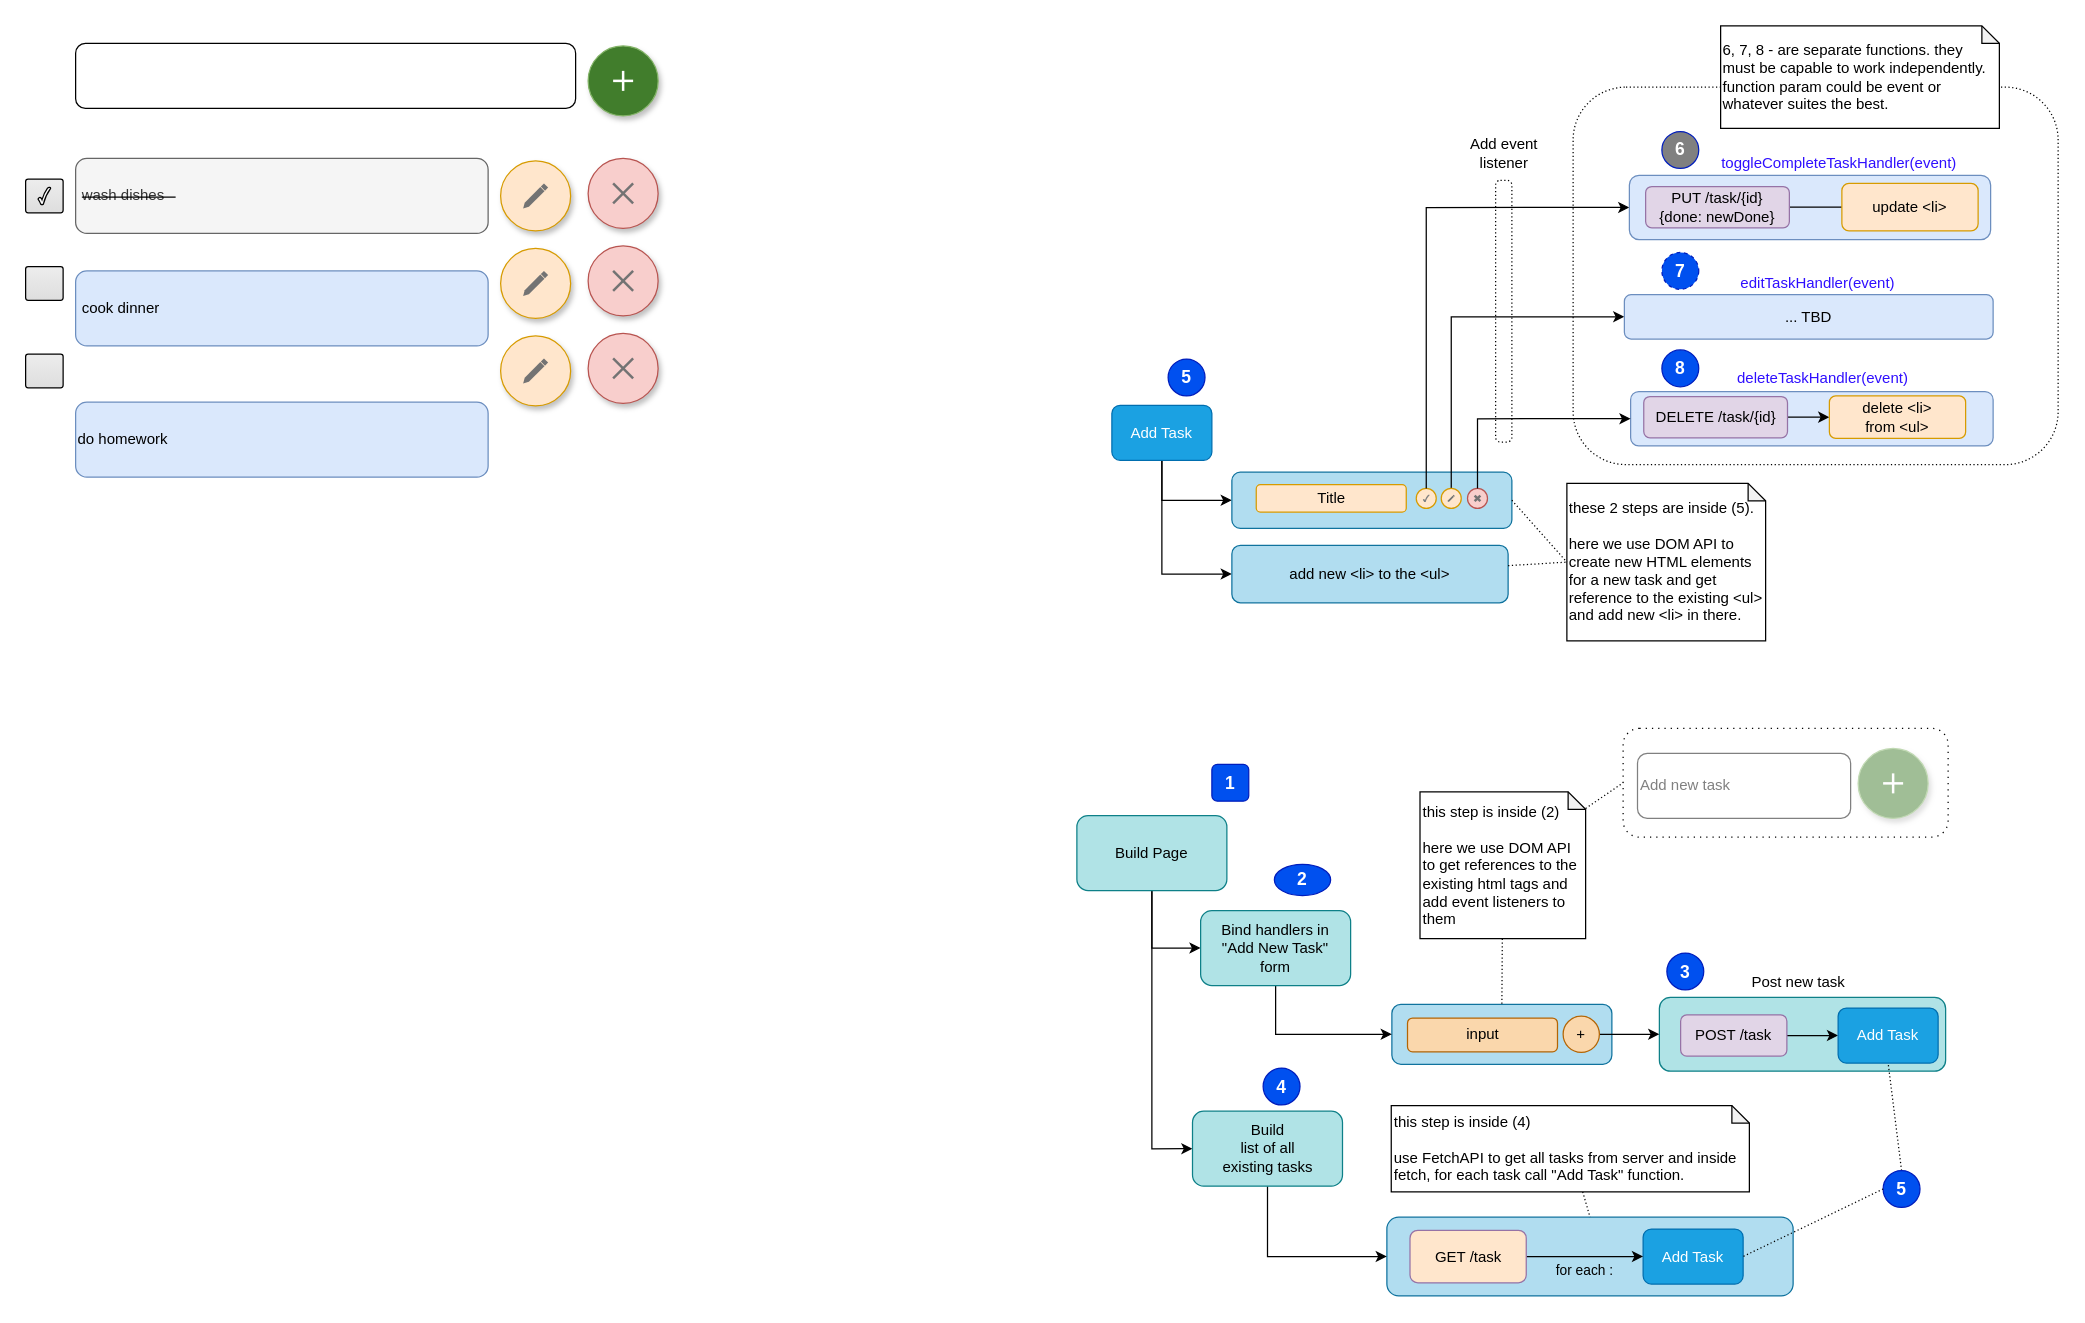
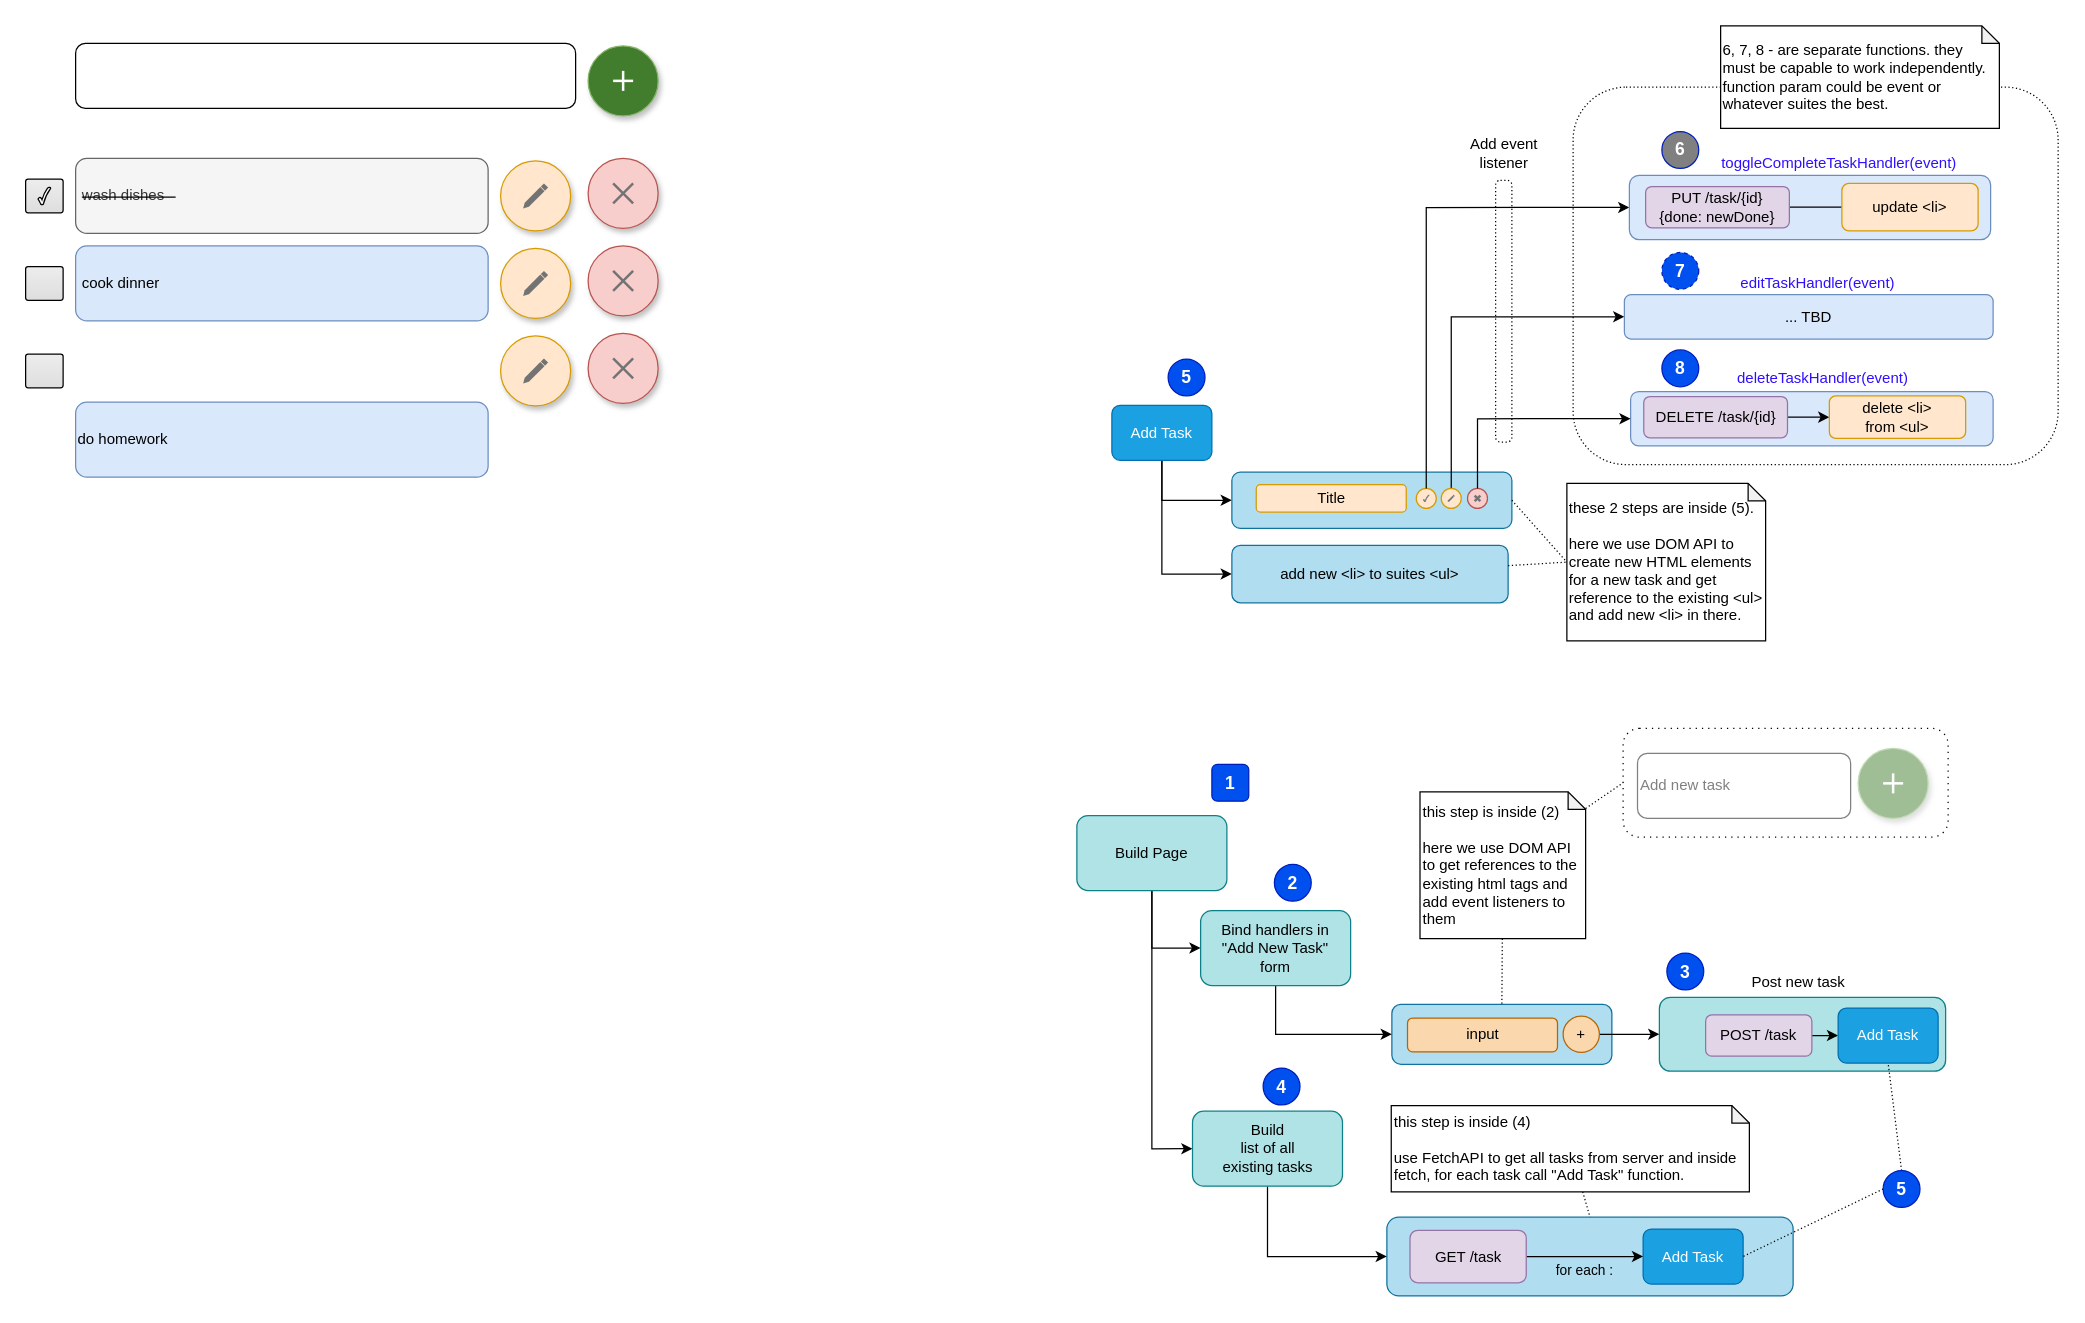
- <mxCell id="15" value="&amp;nbsp;cook dinner" style="rounded=1;whiteSpace=wrap;html=1;align=left;fillColor=#dae8fc;strokeColor=#6c8ebf;" parent="1" vertex="1"><mxGeometry x="60" y="216" width="330" height="60" as="geometry" /></mxCell>
+ <mxCell id="15" value="&amp;nbsp;cook dinner" style="rounded=1;whiteSpace=wrap;html=1;align=left;fillColor=#dae8fc;strokeColor=#6c8ebf;" parent="1" vertex="1"><mxGeometry x="60" y="196" width="330" height="60" as="geometry" /></mxCell>
- <mxCell id="62" value="add new &amp;lt;li&amp;gt; to the &amp;lt;ul&amp;gt;" style="rounded=1;whiteSpace=wrap;html=1;fillColor=#b1ddf0;strokeColor=#10739e;" vertex="1" parent="1"><mxGeometry x="985" y="435.5" width="221" height="46" as="geometry" /></mxCell>
+ <mxCell id="62" value="add new &amp;lt;li&amp;gt; to suites &amp;lt;ul&amp;gt;" style="rounded=1;whiteSpace=wrap;html=1;fillColor=#b1ddf0;strokeColor=#10739e;" vertex="1" parent="1"><mxGeometry x="985" y="435.5" width="221" height="46" as="geometry" /></mxCell>
- <mxCell id="77" value="&lt;font style=&quot;font-size: 14px;&quot;&gt;&lt;b&gt;2&lt;/b&gt;&lt;/font&gt;" style="ellipse;whiteSpace=wrap;html=1;aspect=fixed;fillColor=#0050ef;fontColor=#ffffff;strokeColor=#001DBC;" vertex="1" parent="1"><mxGeometry x="1019" y="690.75" width="45" height="25" as="geometry" /></mxCell>
+ <mxCell id="77" value="&lt;font style=&quot;font-size: 14px;&quot;&gt;&lt;b&gt;2&lt;/b&gt;&lt;/font&gt;" style="ellipse;whiteSpace=wrap;html=1;aspect=fixed;fillColor=#0050ef;fontColor=#ffffff;strokeColor=#001DBC;" vertex="1" parent="1"><mxGeometry x="1019" y="690.75" width="29.5" height="29.5" as="geometry" /></mxCell>
- <mxCell id="33" value="POST /task" style="rounded=1;whiteSpace=wrap;html=1;fillColor=#e1d5e7;strokeColor=#9673a6;" vertex="1" parent="1"><mxGeometry x="1344" y="811.25" width="85" height="33" as="geometry" /></mxCell>
+ <mxCell id="33" value="POST /task" style="rounded=1;whiteSpace=wrap;html=1;fillColor=#e1d5e7;strokeColor=#9673a6;" vertex="1" parent="1"><mxGeometry x="1364" y="811.25" width="85" height="33" as="geometry" /></mxCell>
- <mxCell id="41" value="GET /task" style="rounded=1;whiteSpace=wrap;html=1;fillColor=#ffe6cc;strokeColor=#9673a6;" vertex="1" parent="1"><mxGeometry x="1127.5" y="983.5" width="93" height="42" as="geometry" /></mxCell>
+ <mxCell id="41" value="GET /task" style="rounded=1;whiteSpace=wrap;html=1;fillColor=#e1d5e7;strokeColor=#9673a6;" vertex="1" parent="1"><mxGeometry x="1127.5" y="983.5" width="93" height="42" as="geometry" /></mxCell>
